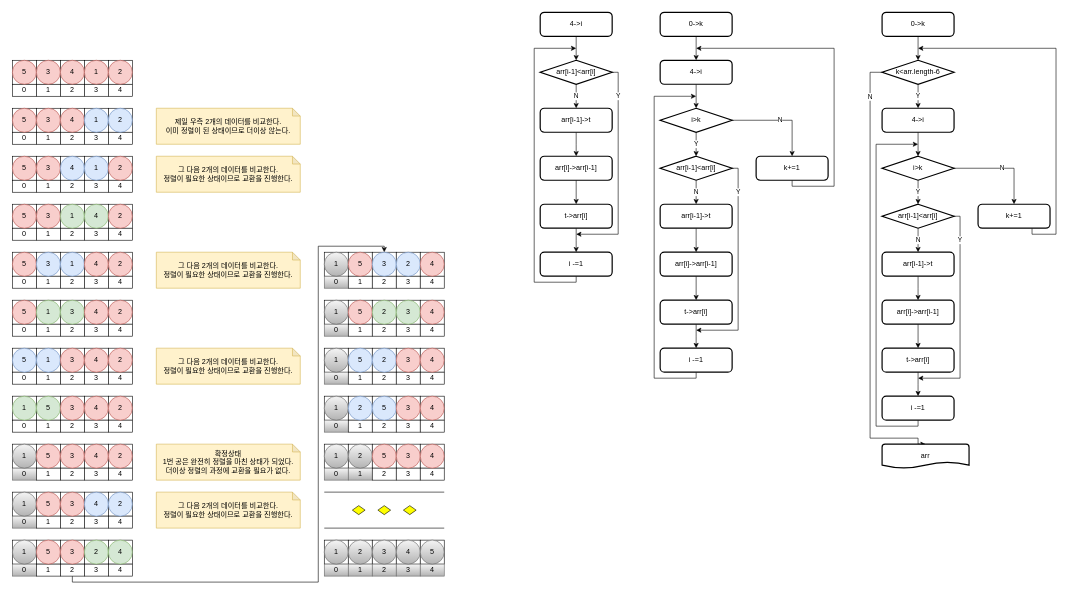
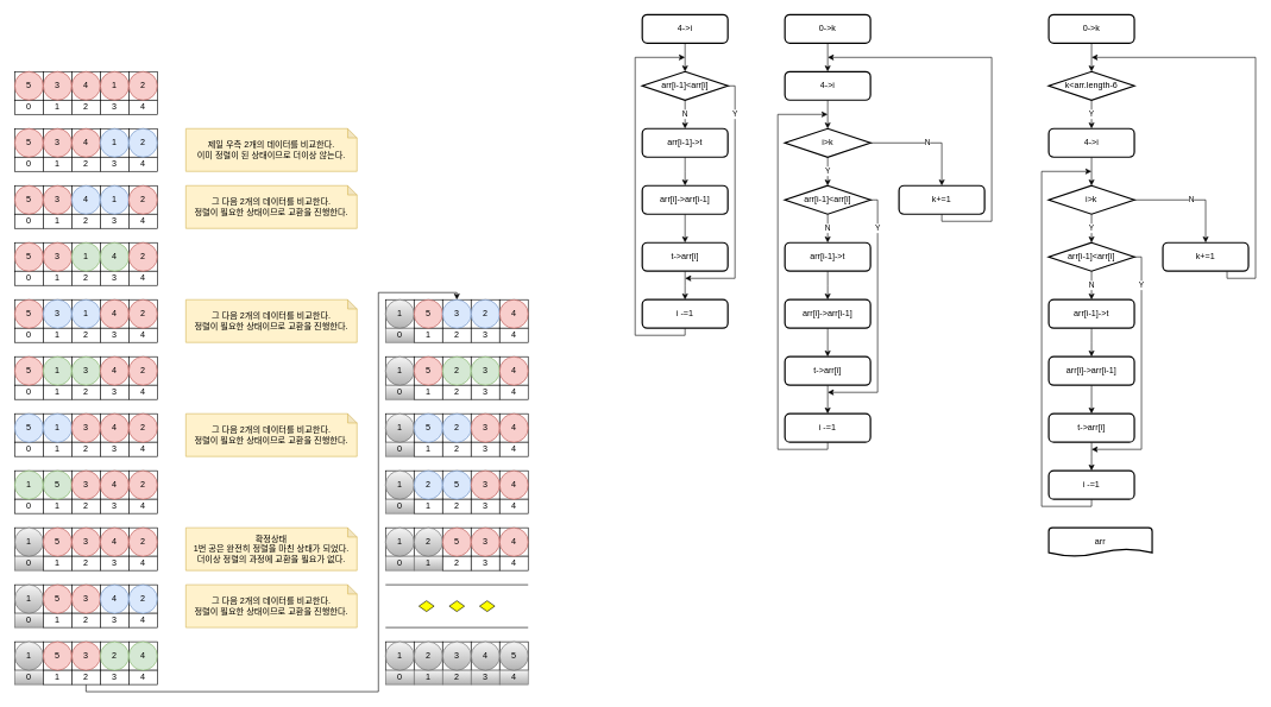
- <mxCell id="319" value="N" style="edgeStyle=orthogonalEdgeStyle;rounded=0;orthogonalLoop=1;jettySize=auto;html=1;entryX=0.5;entryY=0;entryDx=0;entryDy=0;entryPerimeter=0;" edge="1" parent="1" source="320" target="321"><mxGeometry x="-0.833" relative="1" as="geometry"><Array as="points"><mxPoint x="1450" y="120" /><mxPoint x="1450" y="730" /><mxPoint x="1530" y="730" /></Array><mxPoint as="offset" /></mxGeometry></mxCell>
